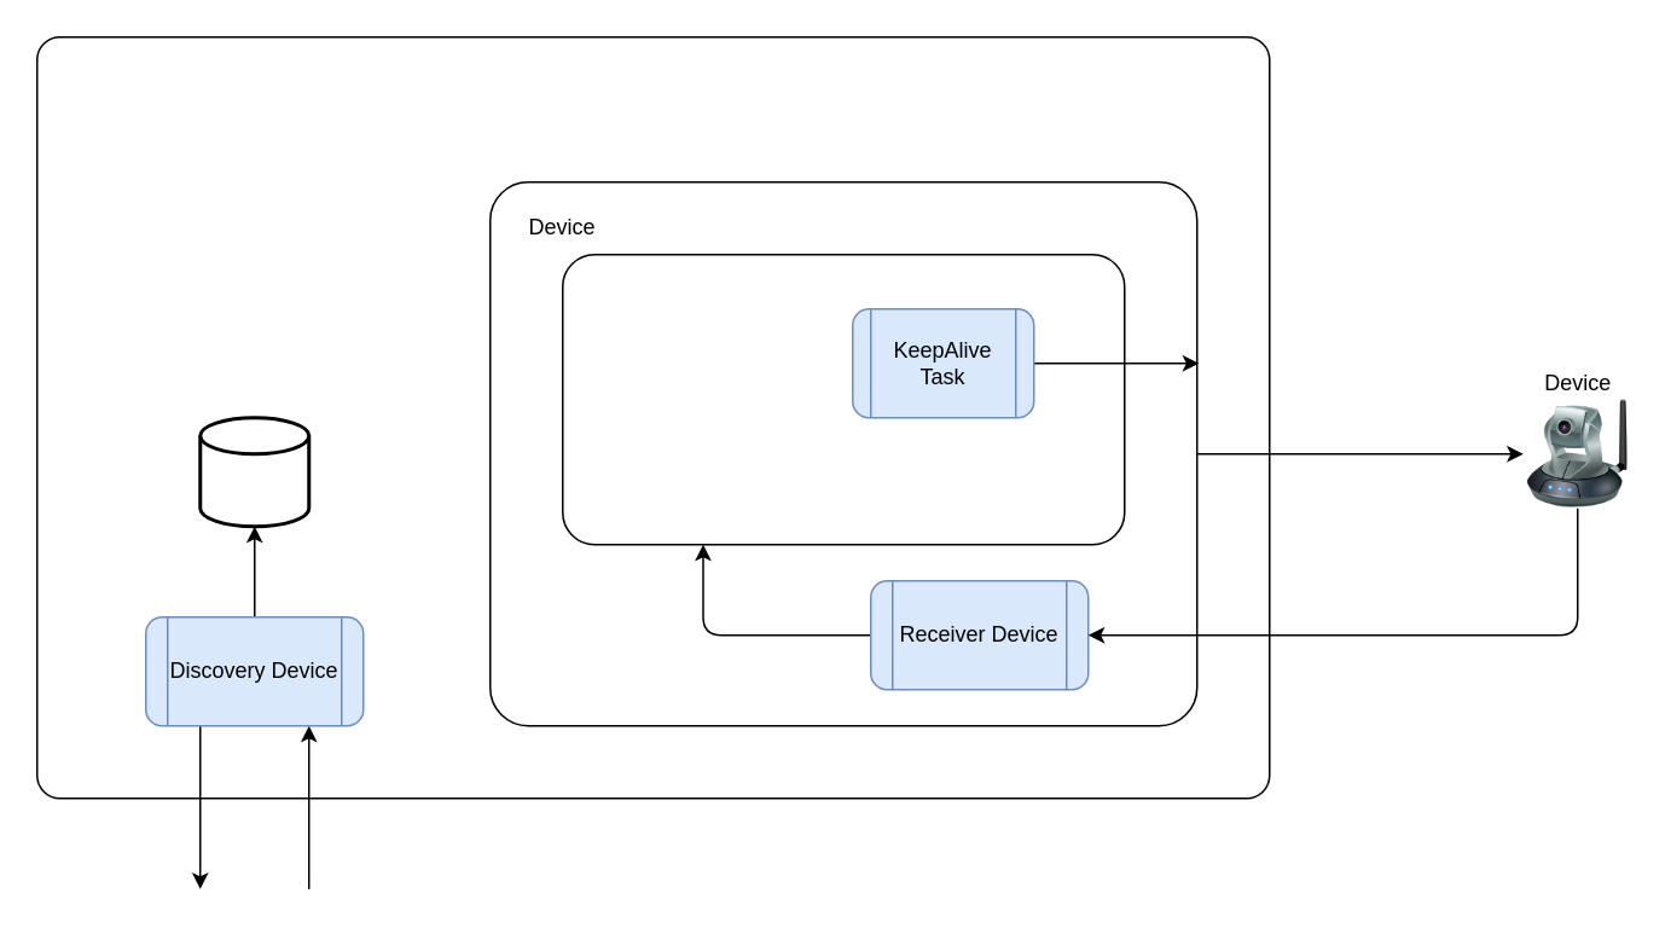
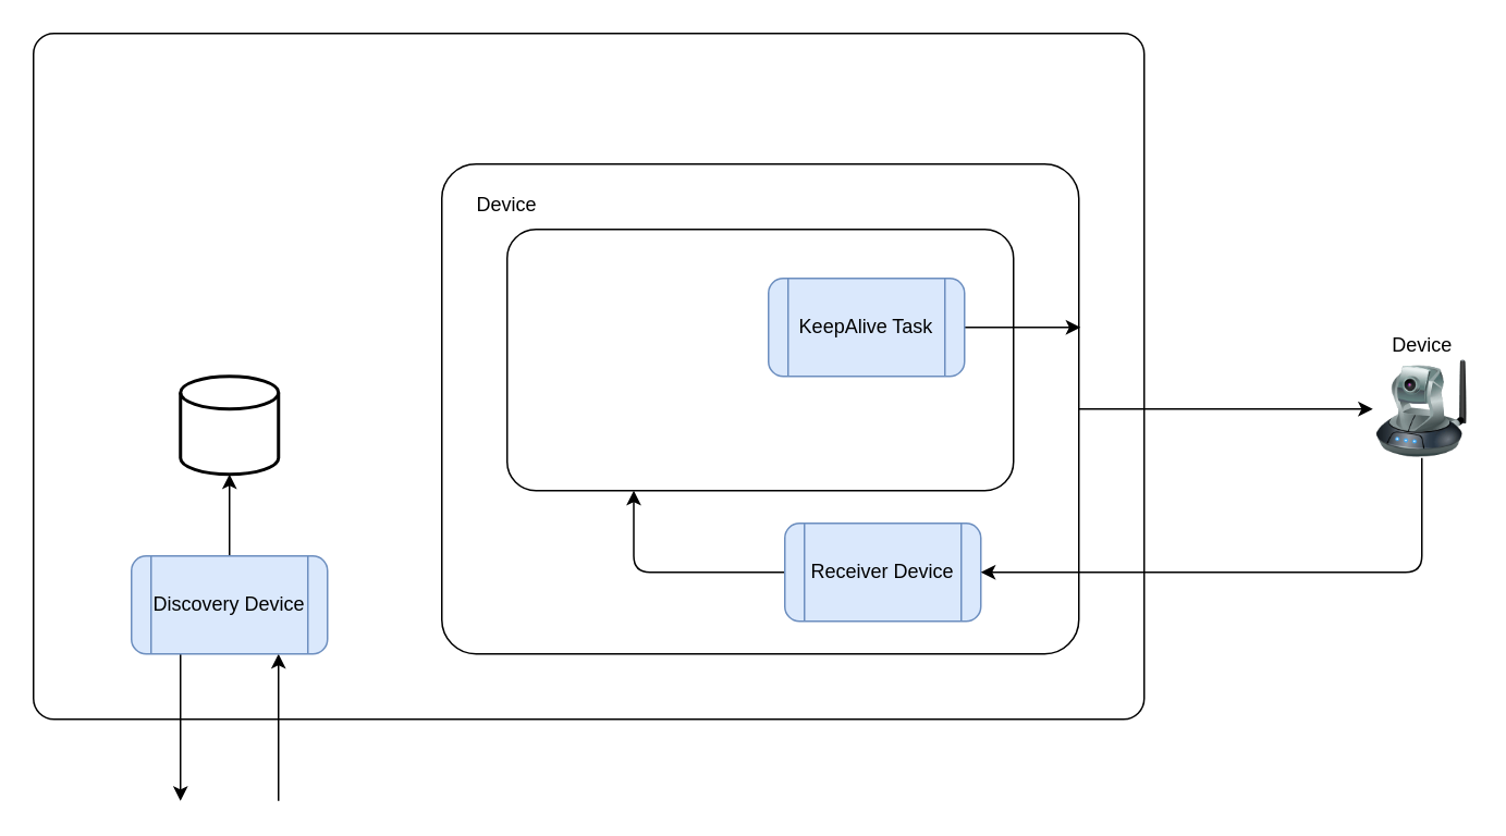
- <mxCell id="11" value="KeepAlive Task" style="shape=process;whiteSpace=wrap;html=1;backgroundOutline=1;rounded=1;labelBackgroundColor=none;fillColor=#dae8fc;strokeColor=#6c8ebf;" vertex="1" parent="1"><mxGeometry x="470" y="170" width="100" height="60" as="geometry" /></mxCell>
+ <mxCell id="11" value="KeepAlive Task" style="shape=process;whiteSpace=wrap;html=1;backgroundOutline=1;rounded=1;labelBackgroundColor=none;fillColor=#dae8fc;strokeColor=#6c8ebf;" vertex="1" parent="1"><mxGeometry x="470" y="170" width="120" height="60" as="geometry" /></mxCell>
